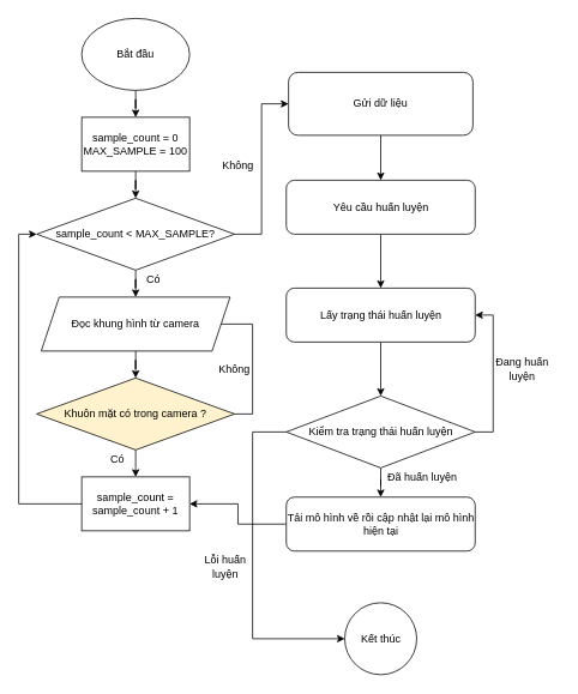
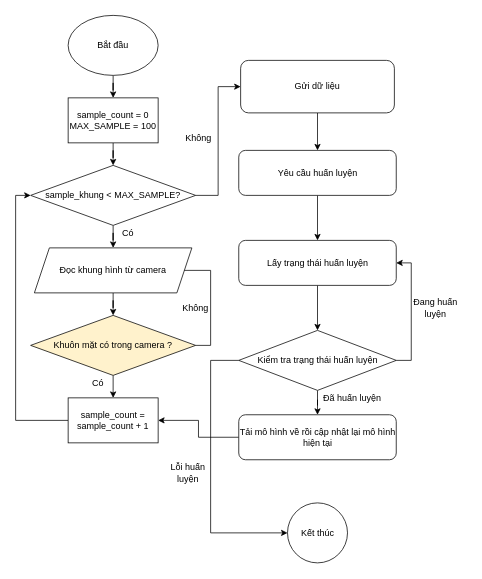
- <mxCell id="4" value="sample_count &amp;lt; MAX_SAMPLE?" style="rhombus;whiteSpace=wrap;html=1;" parent="1" vertex="1"><mxGeometry x="40" y="220" width="220" height="80" as="geometry" /></mxCell>
+ <mxCell id="4" value="sample_khung &amp;lt; MAX_SAMPLE?" style="rhombus;whiteSpace=wrap;html=1;" parent="1" vertex="1"><mxGeometry x="40" y="220" width="220" height="80" as="geometry" /></mxCell>
